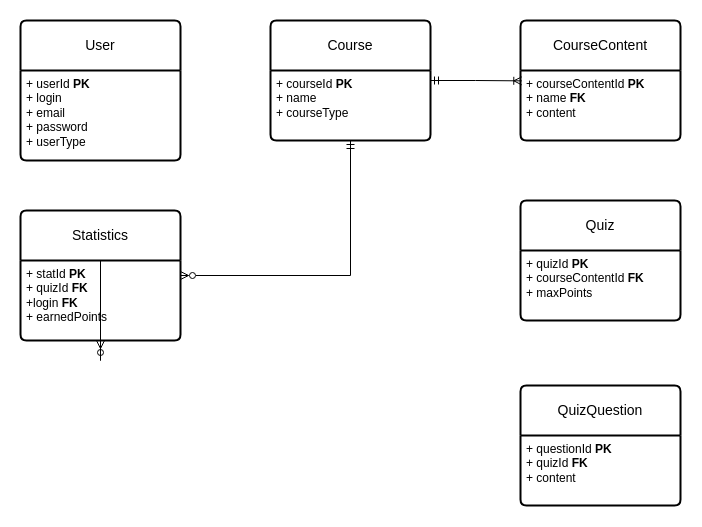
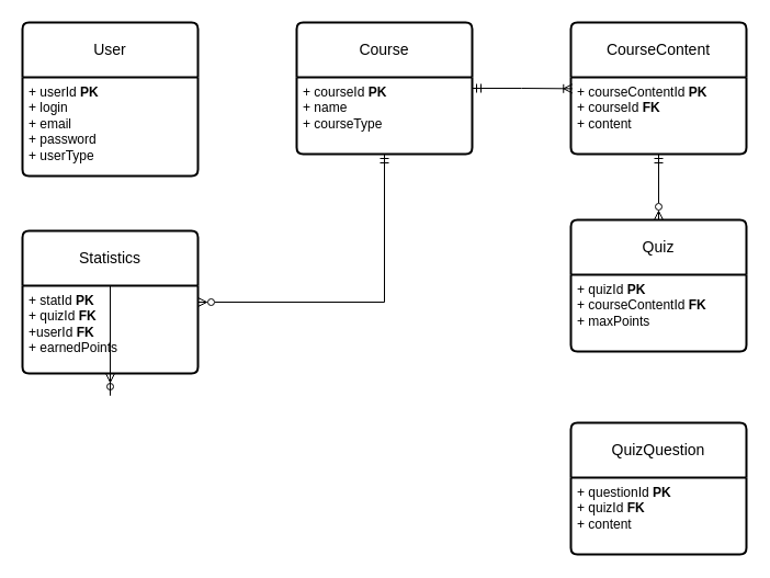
- <mxCell id="9" value="+ courseContentId &lt;b&gt;PK&lt;/b&gt;&lt;br&gt;+ name &lt;b&gt;FK&lt;/b&gt;&lt;br&gt;+ content" style="align=left;strokeColor=none;fillColor=none;spacingLeft=4;fontSize=12;verticalAlign=top;resizable=0;rotatable=0;part=1;html=1;" vertex="1" parent="8"><mxGeometry y="50" width="160" height="70" as="geometry" /></mxCell>
+ <mxCell id="9" value="+ courseContentId &lt;b&gt;PK&lt;/b&gt;&lt;br&gt;+ courseId &lt;b&gt;FK&lt;/b&gt;&lt;br&gt;+ content" style="align=left;strokeColor=none;fillColor=none;spacingLeft=4;fontSize=12;verticalAlign=top;resizable=0;rotatable=0;part=1;html=1;" vertex="1" parent="8"><mxGeometry y="50" width="160" height="70" as="geometry" /></mxCell>
+ <mxCell id="7" style="edgeStyle=orthogonalEdgeStyle;rounded=0;orthogonalLoop=1;jettySize=auto;html=1;entryX=0.5;entryY=0;entryDx=0;entryDy=0;endArrow=ERzeroToMany;endFill=0;startArrow=ERmandOne;startFill=0;" edge="1" parent="1" source="8" target="10"><mxGeometry relative="1" as="geometry" /></mxCell>
- <mxCell id="17" value="+ statId &lt;b&gt;PK&lt;/b&gt;&lt;br&gt;+ quizId &lt;b&gt;FK&lt;/b&gt;&lt;br&gt;+login &lt;b&gt;FK&lt;/b&gt;&lt;br&gt;+ earnedPoints" style="align=left;strokeColor=none;fillColor=none;spacingLeft=4;fontSize=12;verticalAlign=top;resizable=0;rotatable=0;part=1;html=1;" vertex="1" parent="16"><mxGeometry y="50" width="160" height="80" as="geometry" /></mxCell>
+ <mxCell id="17" value="+ statId &lt;b&gt;PK&lt;/b&gt;&lt;br&gt;+ quizId &lt;b&gt;FK&lt;/b&gt;&lt;br&gt;+userId &lt;b&gt;FK&lt;/b&gt;&lt;br&gt;+ earnedPoints" style="align=left;strokeColor=none;fillColor=none;spacingLeft=4;fontSize=12;verticalAlign=top;resizable=0;rotatable=0;part=1;html=1;" vertex="1" parent="16"><mxGeometry y="50" width="160" height="80" as="geometry" /></mxCell>
